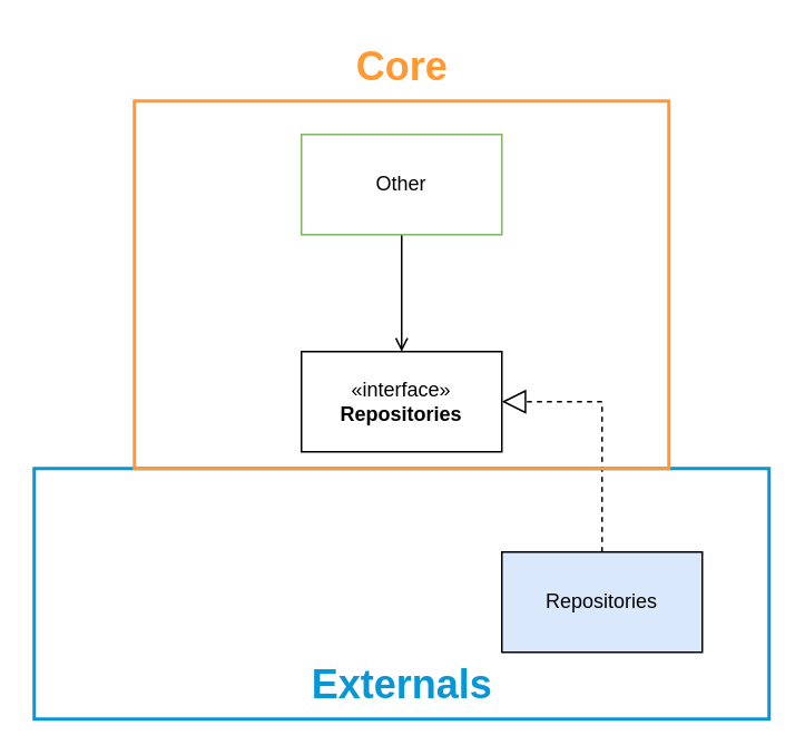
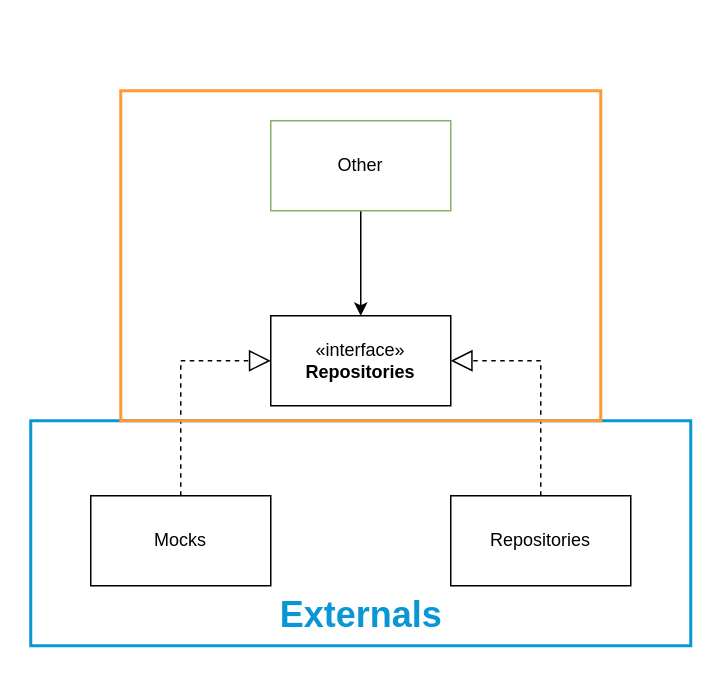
- <mxCell id="10" value="Core" style="text;strokeColor=none;fillColor=none;html=1;fontSize=24;fontStyle=1;verticalAlign=middle;align=center;fontColor=#ff9933;labelBorderColor=none;labelBackgroundColor=default;" vertex="1" parent="1"><mxGeometry x="190" y="20" width="100" height="40" as="geometry" /></mxCell>
- <mxCell id="2" style="edgeStyle=orthogonalEdgeStyle;rounded=0;orthogonalLoop=1;jettySize=auto;html=1;endArrow=open;" edge="1" parent="1" source="3" target="5"><mxGeometry relative="1" as="geometry" /></mxCell>
+ <mxCell id="2" style="edgeStyle=orthogonalEdgeStyle;rounded=0;orthogonalLoop=1;jettySize=auto;html=1;" edge="1" parent="1" source="3" target="5"><mxGeometry relative="1" as="geometry" /></mxCell>
+ <mxCell id="8" value="" style="endArrow=block;dashed=1;endFill=0;endSize=12;html=1;rounded=0;exitX=0.5;exitY=0;exitDx=0;exitDy=0;entryX=0;entryY=0.5;entryDx=0;entryDy=0;" edge="1" parent="1" source="7" target="5"><mxGeometry width="160" relative="1" as="geometry"><mxPoint x="410" y="340" as="sourcePoint" /><mxPoint x="310" y="250" as="targetPoint" /><Array as="points"><mxPoint x="120" y="240" /></Array></mxGeometry></mxCell>
+ <mxCell id="7" value="Mocks" style="rounded=0;whiteSpace=wrap;html=1;" vertex="1" parent="1"><mxGeometry x="60" y="330" width="120" height="60" as="geometry" /></mxCell>
- <mxCell id="4" value="Repositories" style="rounded=0;whiteSpace=wrap;html=1;fillColor=#dae8fc;" parent="1" vertex="1"><mxGeometry x="300" y="330" width="120" height="60" as="geometry" /></mxCell>
+ <mxCell id="4" value="Repositories" style="rounded=0;whiteSpace=wrap;html=1;" parent="1" vertex="1"><mxGeometry x="300" y="330" width="120" height="60" as="geometry" /></mxCell>
